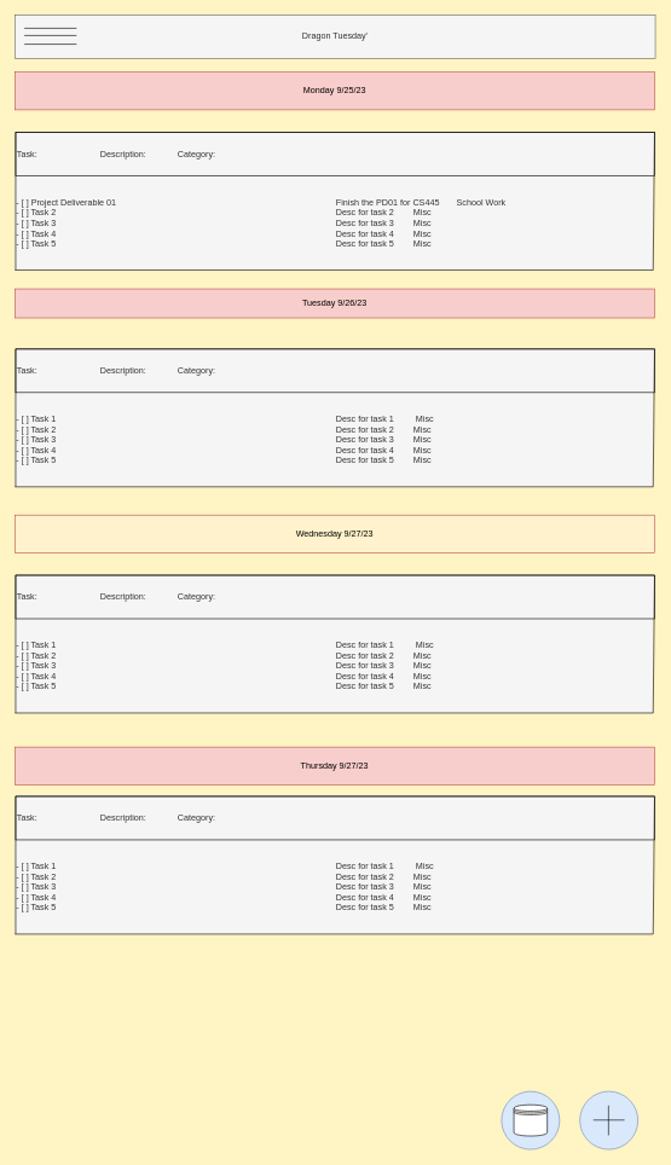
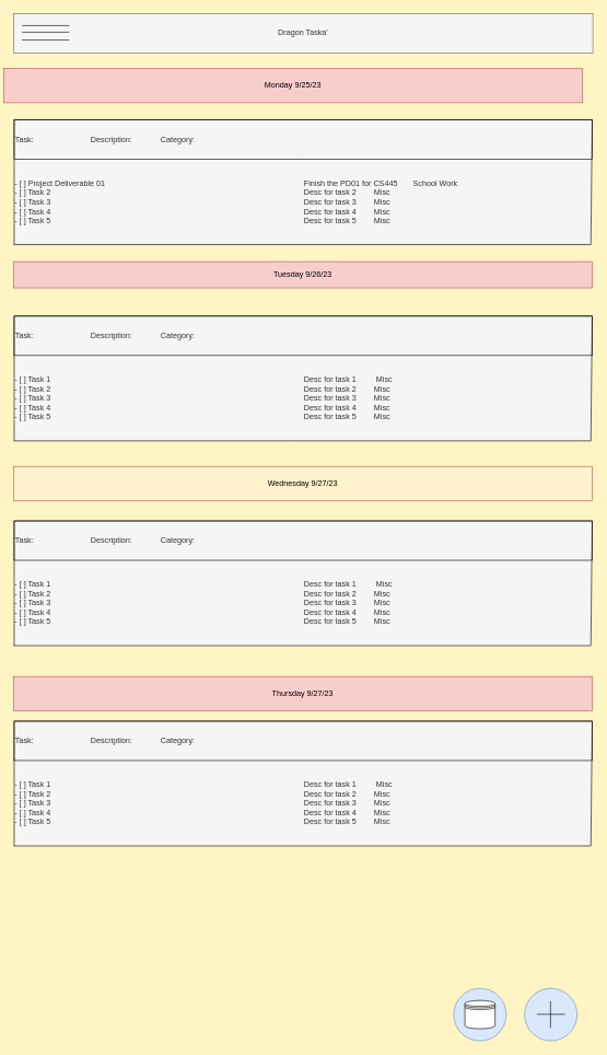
- <mxCell id="2" value="Dragon Tuesday'" style="rounded=0;whiteSpace=wrap;html=1;fillColor=#f5f5f5;strokeColor=#666666;fontColor=#333333;" vertex="1" parent="1"><mxGeometry x="20" y="20" width="883" height="60" as="geometry" /></mxCell>
+ <mxCell id="2" value="Dragon Taska'" style="rounded=0;whiteSpace=wrap;html=1;fillColor=#f5f5f5;strokeColor=#666666;fontColor=#333333;" vertex="1" parent="1"><mxGeometry x="20" y="20" width="883" height="60" as="geometry" /></mxCell>
- <mxCell id="12" value="Monday 9/25/23" style="rounded=0;whiteSpace=wrap;html=1;fillColor=#f8cecc;strokeColor=#b85450;" vertex="1" parent="1"><mxGeometry x="20" y="99" width="882" height="52" as="geometry" /></mxCell>
+ <mxCell id="12" value="Monday 9/25/23" style="rounded=0;whiteSpace=wrap;html=1;fillColor=#f8cecc;strokeColor=#b85450;" vertex="1" parent="1"><mxGeometry x="5" y="104" width="882" height="52" as="geometry" /></mxCell>
